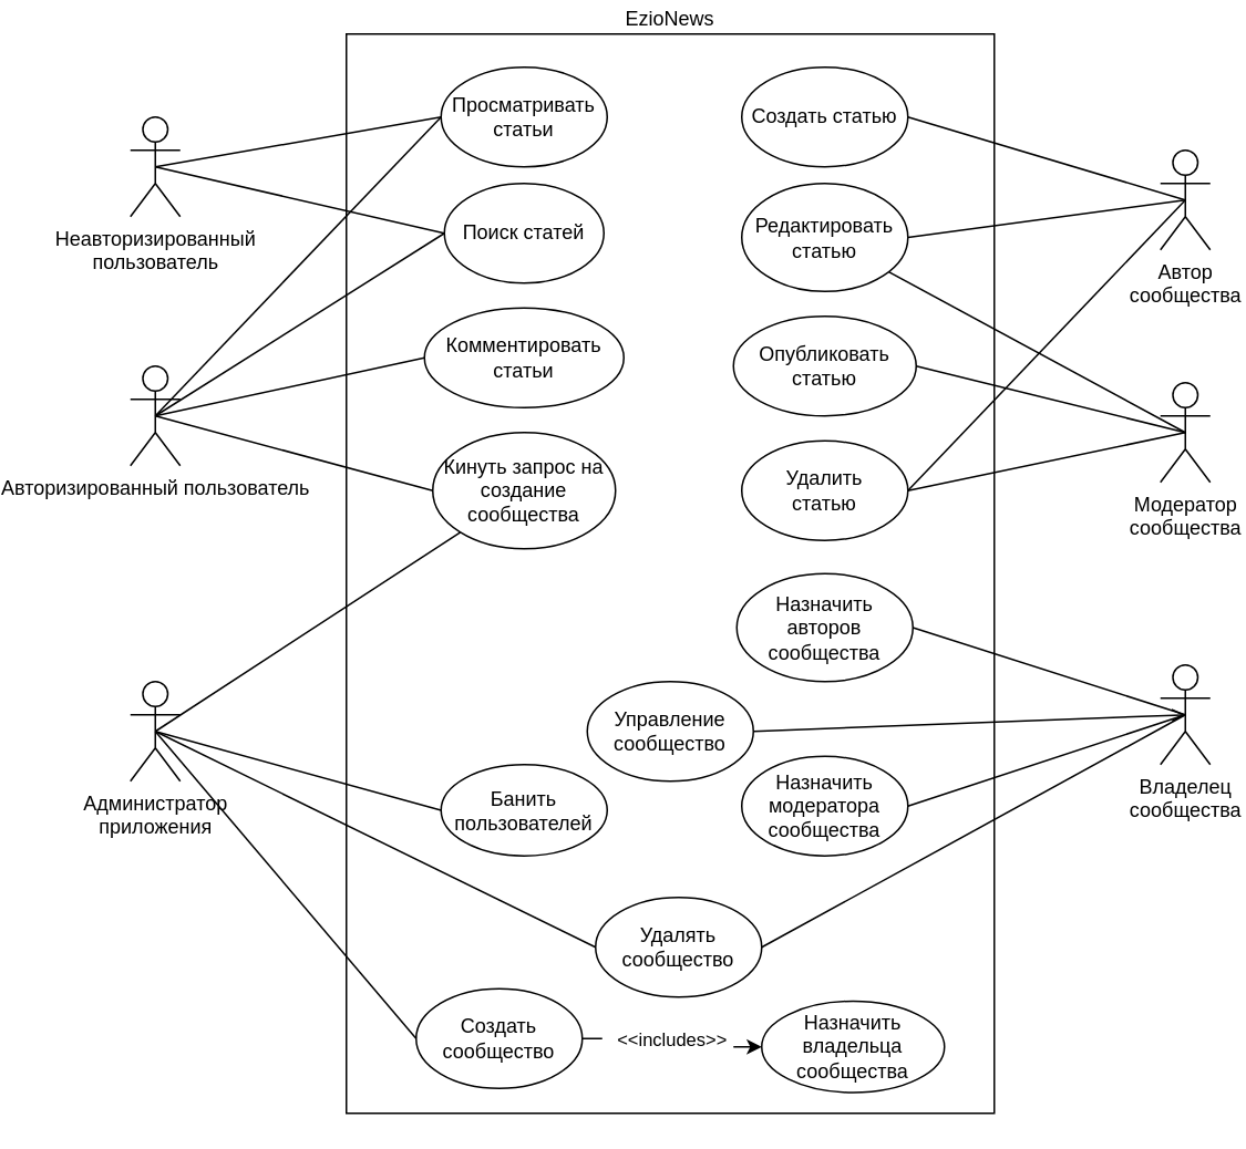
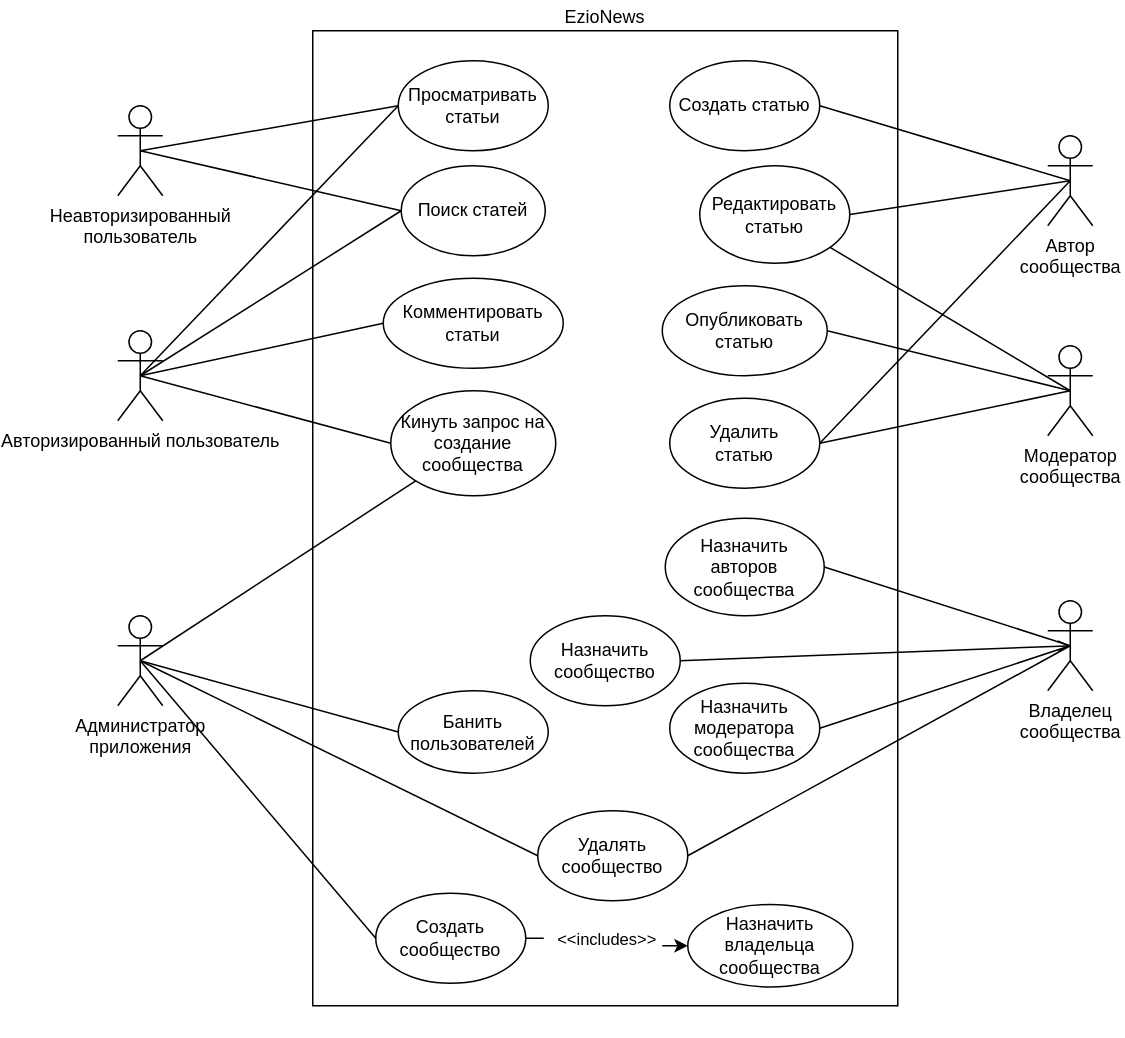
- <mxCell id="10" value="Редактировать&lt;div&gt;статью&lt;/div&gt;" style="ellipse;whiteSpace=wrap;html=1;" parent="1" vertex="1"><mxGeometry x="388" y="110" width="100" height="65" as="geometry" /></mxCell>
+ <mxCell id="10" value="Редактировать&lt;div&gt;статью&lt;/div&gt;" style="ellipse;whiteSpace=wrap;html=1;" parent="1" vertex="1"><mxGeometry x="408" y="110" width="100" height="65" as="geometry" /></mxCell>
- <mxCell id="18" value="Управление&lt;div&gt;сообщество&lt;/div&gt;" style="ellipse;whiteSpace=wrap;html=1;" parent="1" vertex="1"><mxGeometry x="295" y="410" width="100" height="60" as="geometry" /></mxCell>
+ <mxCell id="18" value="Назначить&lt;div&gt;сообщество&lt;/div&gt;" style="ellipse;whiteSpace=wrap;html=1;" parent="1" vertex="1"><mxGeometry x="295" y="410" width="100" height="60" as="geometry" /></mxCell>
